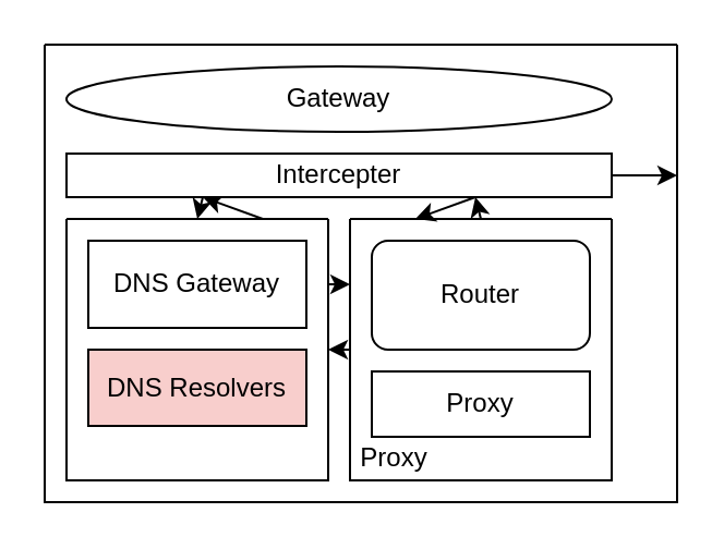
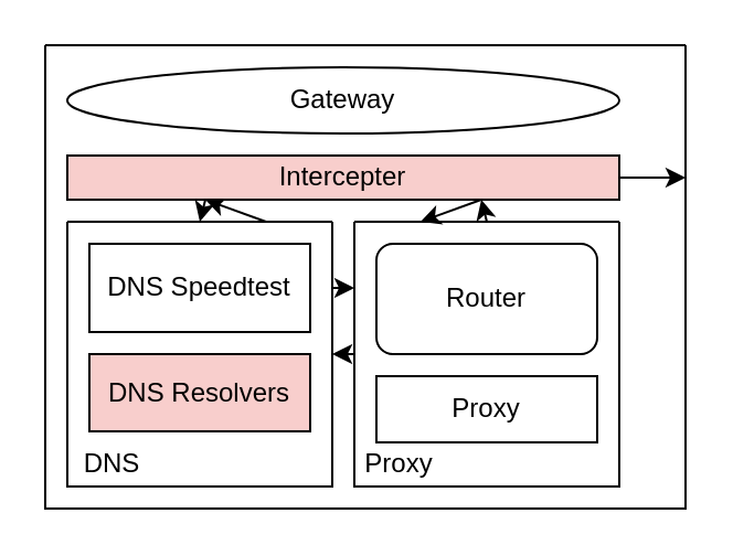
- <mxCell id="18" value="Intercepter" style="rounded=0;whiteSpace=wrap;html=1;" vertex="1" parent="1"><mxGeometry x="30" y="70" width="250" height="20" as="geometry" /></mxCell>
+ <mxCell id="18" value="Intercepter" style="rounded=0;whiteSpace=wrap;html=1;fillColor=#f8cecc;" vertex="1" parent="1"><mxGeometry x="30" y="70" width="250" height="20" as="geometry" /></mxCell>
- <mxCell id="7" value="DNS Gateway" style="rounded=0;whiteSpace=wrap;html=1;" vertex="1" parent="5"><mxGeometry x="10" y="10" width="100" height="40" as="geometry" /></mxCell>
+ <mxCell id="7" value="DNS Speedtest" style="rounded=0;whiteSpace=wrap;html=1;" vertex="1" parent="5"><mxGeometry x="10" y="10" width="100" height="40" as="geometry" /></mxCell>
+ <mxCell id="6" value="DNS" style="text;html=1;align=center;verticalAlign=middle;resizable=0;points=[];autosize=1;strokeColor=none;fillColor=none;" vertex="1" parent="5"><mxGeometry y="100" width="40" height="20" as="geometry" /></mxCell>
